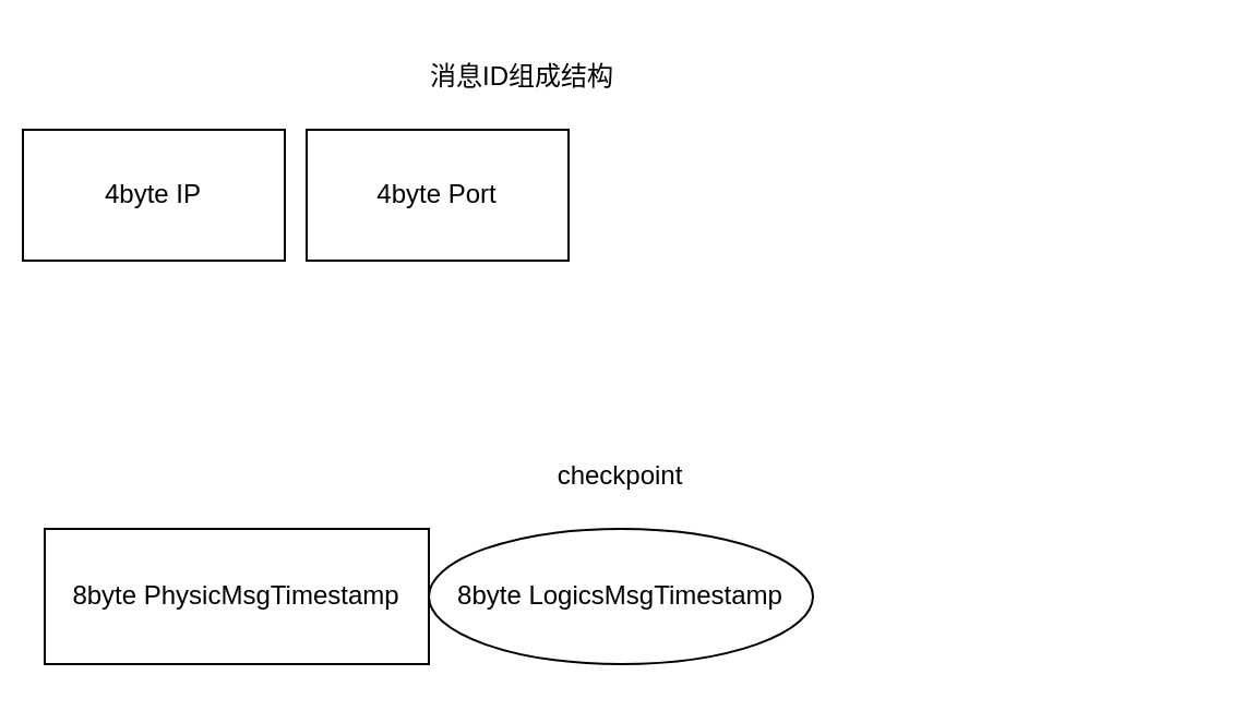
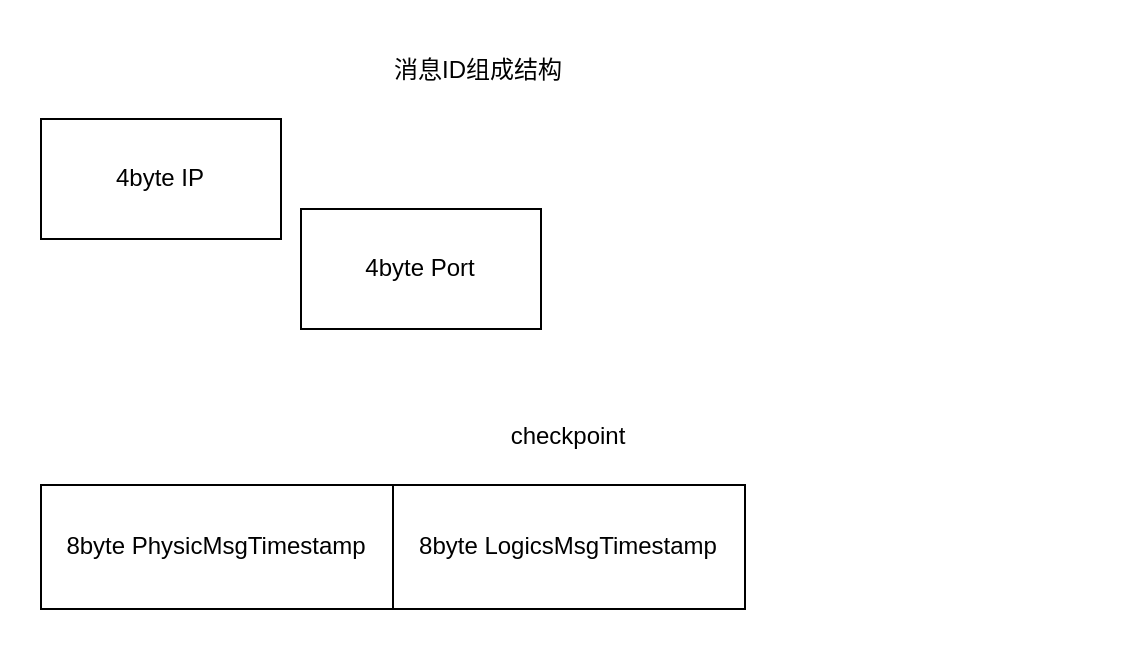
- <mxCell id="2" value="4byte IP" style="rounded=0;whiteSpace=wrap;html=1;" vertex="1" parent="1"><mxGeometry x="10" y="59" width="120" height="60" as="geometry" /></mxCell>
+ <mxCell id="2" value="4byte IP" style="rounded=0;whiteSpace=wrap;html=1;" vertex="1" parent="1"><mxGeometry x="20" y="59" width="120" height="60" as="geometry" /></mxCell>
- <mxCell id="3" value="4byte Port" style="rounded=0;whiteSpace=wrap;html=1;" vertex="1" parent="1"><mxGeometry x="140" y="59" width="120" height="60" as="geometry" /></mxCell>
+ <mxCell id="3" value="4byte Port" style="rounded=0;whiteSpace=wrap;html=1;" vertex="1" parent="1"><mxGeometry x="150" y="104" width="120" height="60" as="geometry" /></mxCell>
- <mxCell id="8" value="8byte LogicsMsgTimestamp" style="ellipse;whiteSpace=wrap;html=1;" vertex="1" parent="6"><mxGeometry x="176" width="176" height="62" as="geometry" /></mxCell>
+ <mxCell id="8" value="8byte LogicsMsgTimestamp" style="rounded=0;whiteSpace=wrap;html=1;" vertex="1" parent="6"><mxGeometry x="176" width="176" height="62" as="geometry" /></mxCell>
